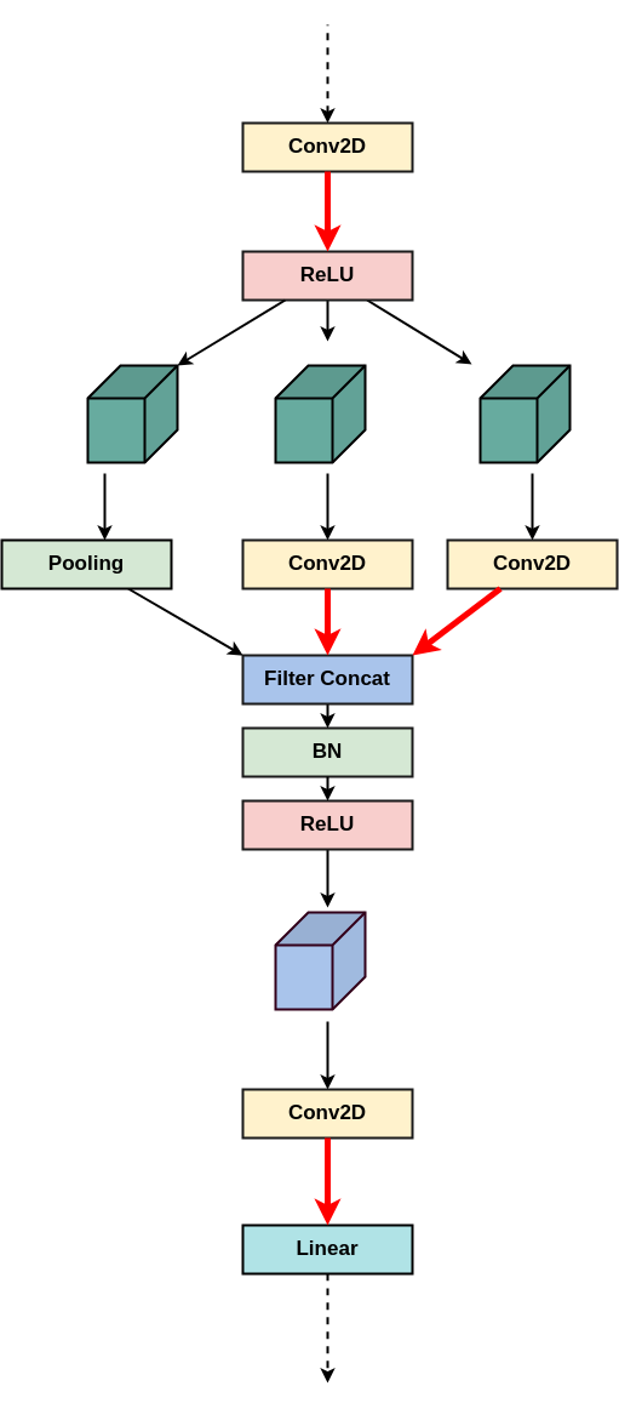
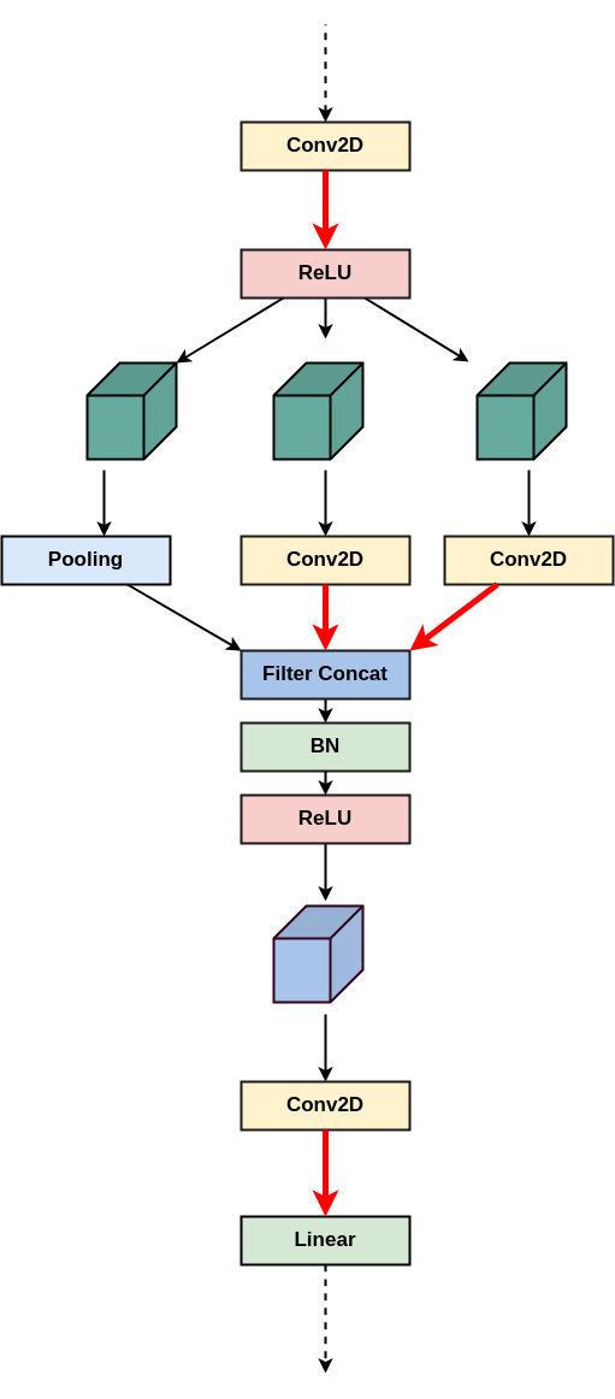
- <mxCell id="30" value="Pooling" style="rounded=0;whiteSpace=wrap;html=1;horizontal=0;fontSize=17;rotation=90;fillColor=#d5e8d4;strokeColor=#000000;strokeWidth=2;fontStyle=1;container=0;" parent="1" vertex="1"><mxGeometry x="20" y="395" width="40" height="140" as="geometry" /></mxCell>
+ <mxCell id="30" value="Pooling" style="rounded=0;whiteSpace=wrap;html=1;horizontal=0;fontSize=17;rotation=90;fillColor=#dae8fc;strokeColor=#000000;strokeWidth=2;fontStyle=1;container=0;" parent="1" vertex="1"><mxGeometry x="20" y="395" width="40" height="140" as="geometry" /></mxCell>
- <mxCell id="11" value="Linear" style="rounded=0;whiteSpace=wrap;horizontal=0;fontSize=17;rotation=90;fillColor=#b0e3e6;strokeColor=#000000;strokeWidth=2;fontStyle=1;container=0;" parent="1" vertex="1"><mxGeometry x="219" y="960" width="40" height="140" as="geometry" /></mxCell>
+ <mxCell id="11" value="Linear" style="rounded=0;whiteSpace=wrap;horizontal=0;fontSize=17;rotation=90;fillColor=#d5e8d4;strokeColor=#000000;strokeWidth=2;fontStyle=1;container=0;" parent="1" vertex="1"><mxGeometry x="219" y="960" width="40" height="140" as="geometry" /></mxCell>
